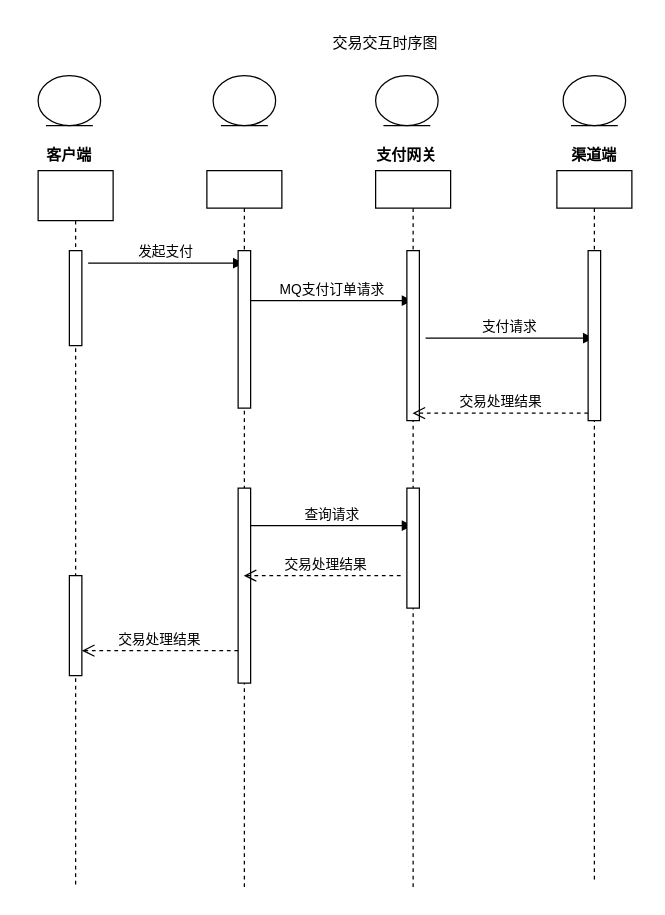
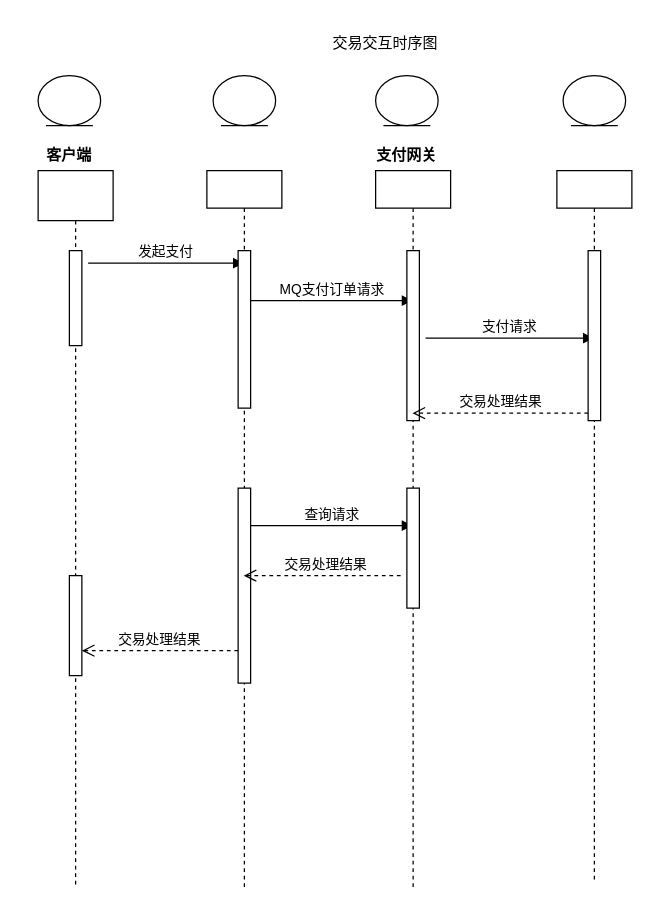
- <mxCell id="9" value="渠道端" style="text;align=center;fontStyle=1;verticalAlign=middle;spacingLeft=3;spacingRight=3;strokeColor=none;rotatable=0;points=[[0,0.5],[1,0.5]];portConstraint=eastwest;" vertex="1" parent="1"><mxGeometry x="440" y="110" width="70" height="26" as="geometry" /></mxCell>
